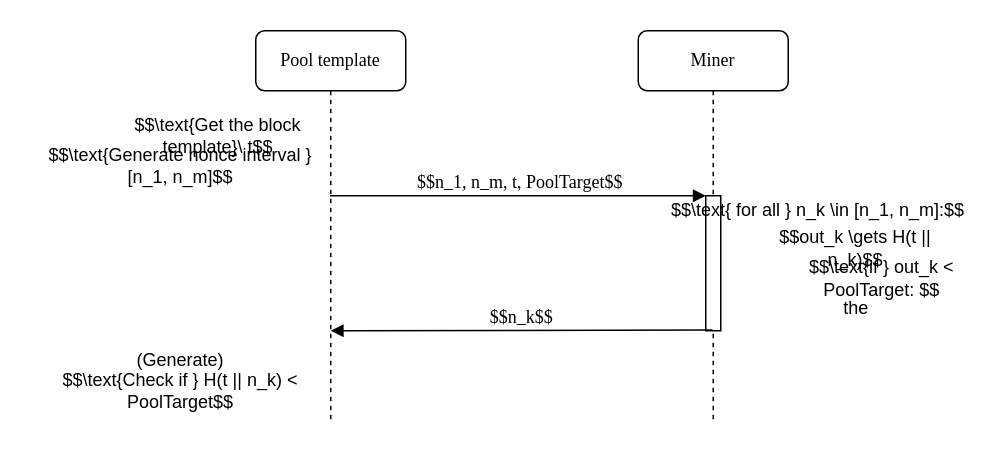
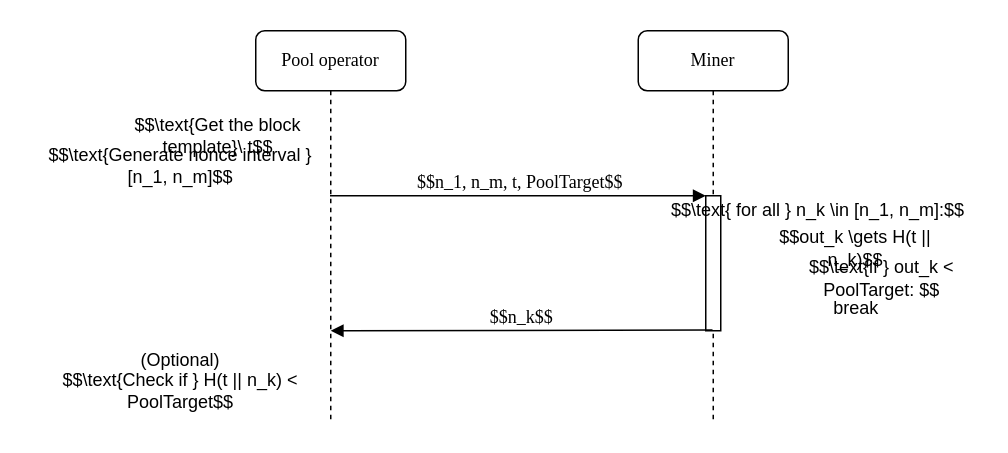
- <mxCell id="4" value="Pool template" style="shape=umlLifeline;perimeter=lifelinePerimeter;whiteSpace=wrap;html=1;container=1;collapsible=0;recursiveResize=0;outlineConnect=0;rounded=1;shadow=0;comic=0;labelBackgroundColor=none;strokeColor=#000000;strokeWidth=1;fillColor=#FFFFFF;fontFamily=Verdana;fontSize=12;fontColor=#000000;align=center;" parent="1" vertex="1"><mxGeometry x="170" y="20" width="100" height="260" as="geometry" /></mxCell>
+ <mxCell id="4" value="Pool operator" style="shape=umlLifeline;perimeter=lifelinePerimeter;whiteSpace=wrap;html=1;container=1;collapsible=0;recursiveResize=0;outlineConnect=0;rounded=1;shadow=0;comic=0;labelBackgroundColor=none;strokeColor=#000000;strokeWidth=1;fillColor=#FFFFFF;fontFamily=Verdana;fontSize=12;fontColor=#000000;align=center;" parent="1" vertex="1"><mxGeometry x="170" y="20" width="100" height="260" as="geometry" /></mxCell>
- <mxCell id="12" value="the" style="text;html=1;strokeColor=none;fillColor=none;align=center;verticalAlign=middle;whiteSpace=wrap;rounded=0;fontSize=12;" vertex="1" parent="1"><mxGeometry x="542.5" y="195" width="55" height="20" as="geometry" /></mxCell>
+ <mxCell id="12" value="break" style="text;html=1;strokeColor=none;fillColor=none;align=center;verticalAlign=middle;whiteSpace=wrap;rounded=0;fontSize=12;" vertex="1" parent="1"><mxGeometry x="542.5" y="195" width="55" height="20" as="geometry" /></mxCell>
- <mxCell id="14" value="(Generate)" style="text;html=1;strokeColor=none;fillColor=none;align=center;verticalAlign=middle;whiteSpace=wrap;rounded=0;fontSize=12;" vertex="1" parent="1"><mxGeometry x="85" y="230" width="70" height="20" as="geometry" /></mxCell>
+ <mxCell id="14" value="(Optional)" style="text;html=1;strokeColor=none;fillColor=none;align=center;verticalAlign=middle;whiteSpace=wrap;rounded=0;fontSize=12;" vertex="1" parent="1"><mxGeometry x="85" y="230" width="70" height="20" as="geometry" /></mxCell>
